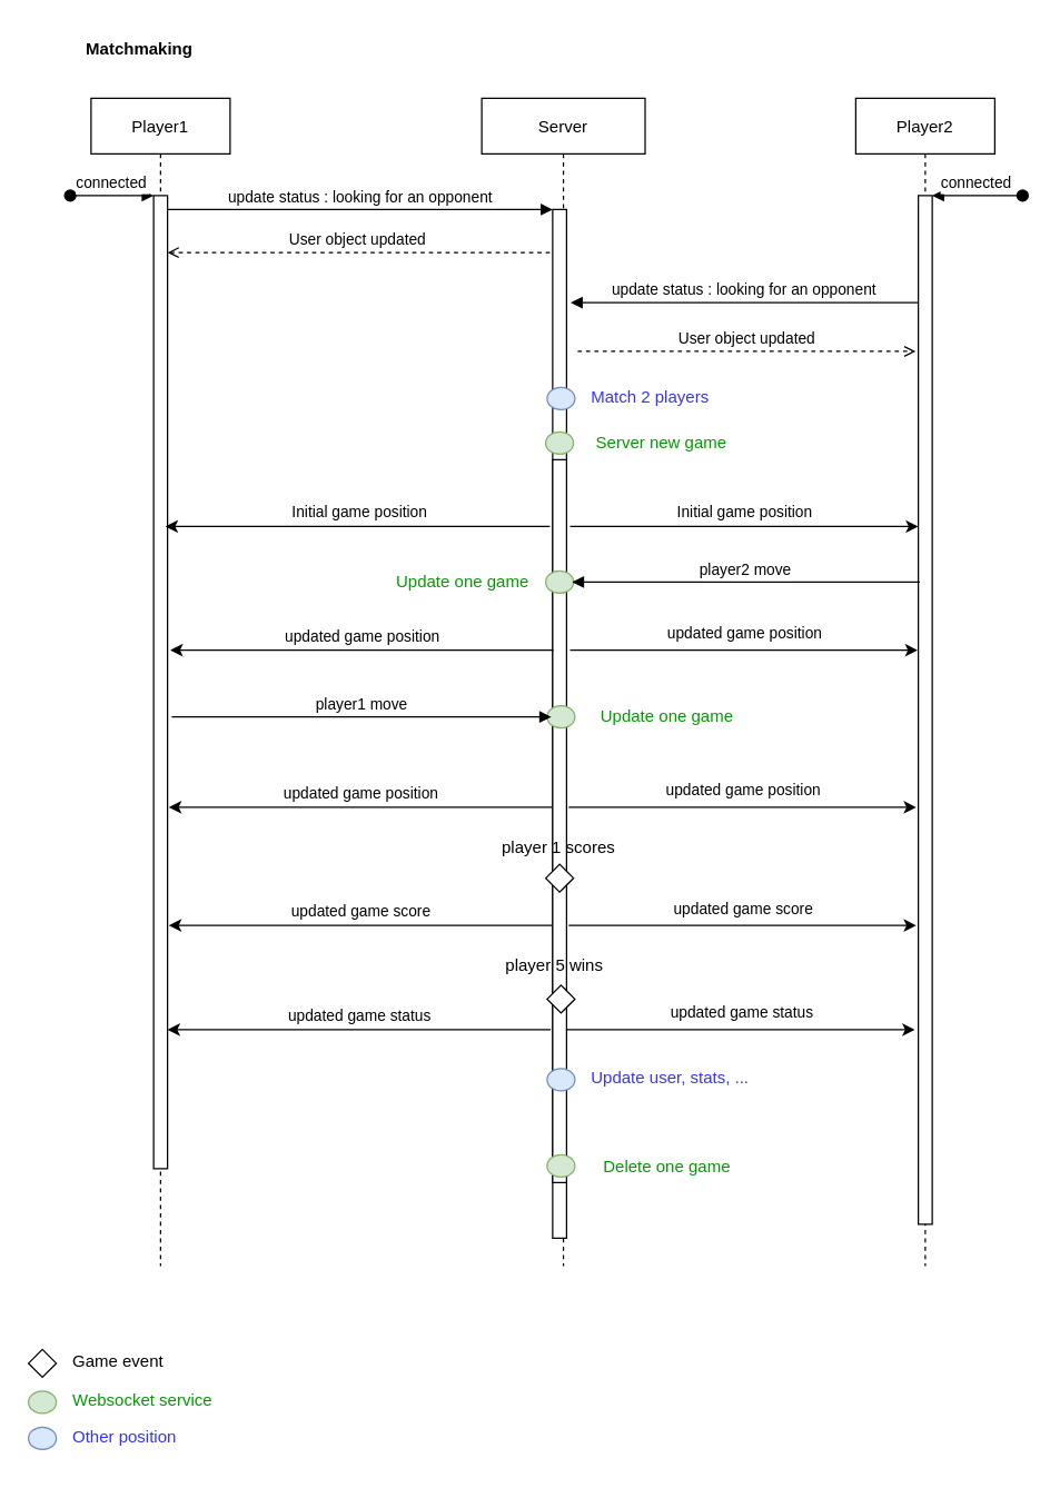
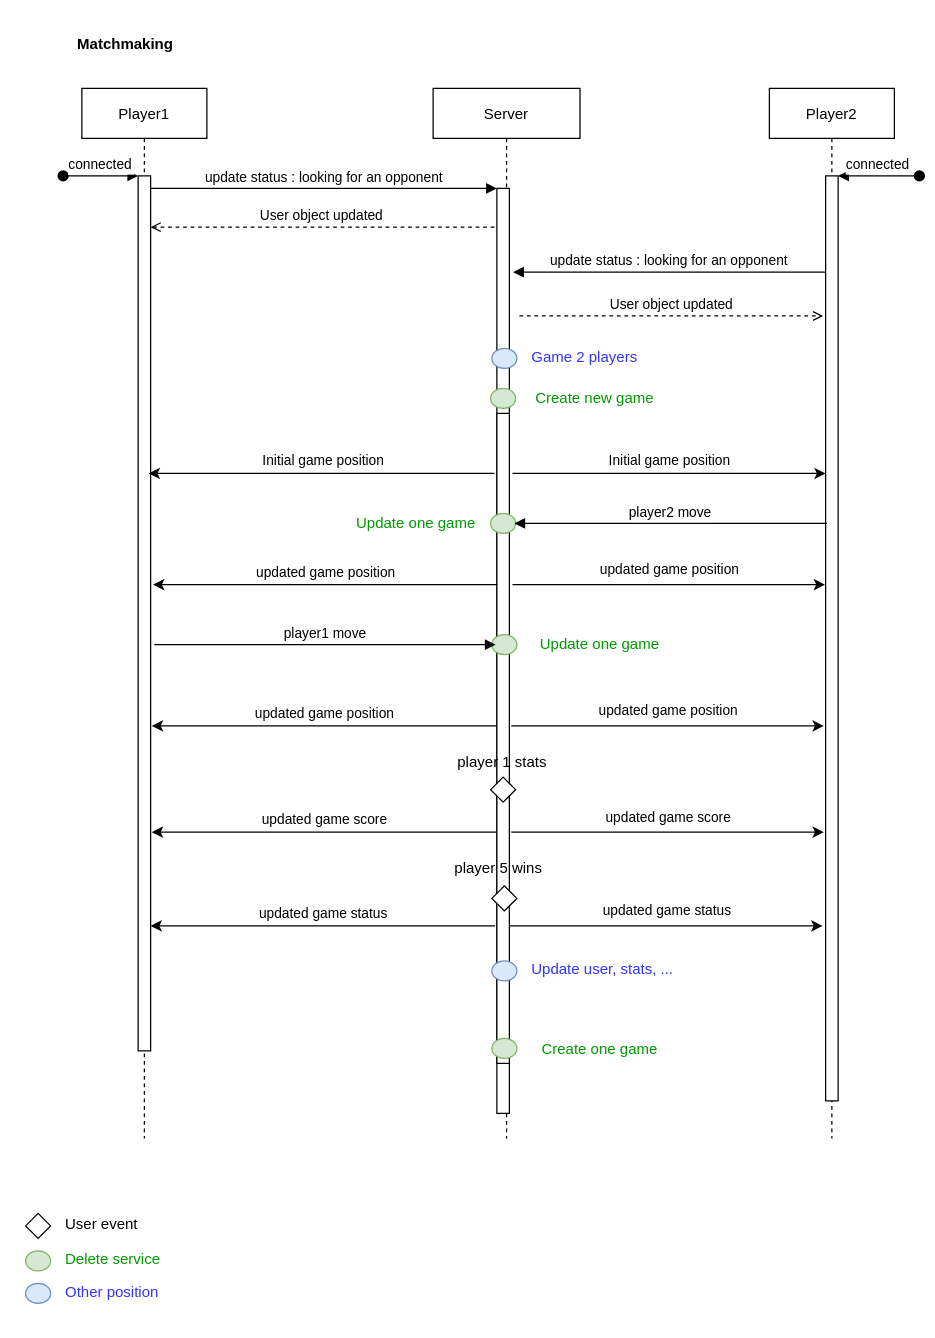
- <mxCell id="59" value="&lt;font&gt;Match 2 players&lt;/font&gt;" style="text;html=1;strokeColor=none;fillColor=none;align=left;verticalAlign=middle;whiteSpace=wrap;rounded=0;fontColor=#3333FF;" vertex="1" parent="1"><mxGeometry x="423" y="270" width="121" height="30" as="geometry" /></mxCell>
+ <mxCell id="59" value="&lt;font&gt;Game 2 players&lt;/font&gt;" style="text;html=1;strokeColor=none;fillColor=none;align=left;verticalAlign=middle;whiteSpace=wrap;rounded=0;fontColor=#3333FF;" vertex="1" parent="1"><mxGeometry x="423" y="270" width="121" height="30" as="geometry" /></mxCell>
- <mxCell id="24" value="Server new game" style="text;html=1;strokeColor=none;fillColor=none;align=center;verticalAlign=middle;whiteSpace=wrap;rounded=0;labelBackgroundColor=default;fontColor=#009900;" vertex="1" parent="1"><mxGeometry x="415" y="303" width="121" height="30" as="geometry" /></mxCell>
+ <mxCell id="24" value="Create new game" style="text;html=1;strokeColor=none;fillColor=none;align=center;verticalAlign=middle;whiteSpace=wrap;rounded=0;labelBackgroundColor=default;fontColor=#009900;" vertex="1" parent="1"><mxGeometry x="415" y="303" width="121" height="30" as="geometry" /></mxCell>
- <mxCell id="9" value="player 1 scores" style="text;html=1;strokeColor=none;fillColor=none;align=center;verticalAlign=middle;whiteSpace=wrap;rounded=0;" vertex="1" parent="5"><mxGeometry x="-6.5" y="524" width="123" height="30" as="geometry" /></mxCell>
+ <mxCell id="9" value="player 1 stats" style="text;html=1;strokeColor=none;fillColor=none;align=center;verticalAlign=middle;whiteSpace=wrap;rounded=0;" vertex="1" parent="5"><mxGeometry x="-6.5" y="524" width="123" height="30" as="geometry" /></mxCell>
- <mxCell id="49" value="&lt;font color=&quot;#009900&quot;&gt;Delete one game&lt;/font&gt;" style="text;html=1;strokeColor=none;fillColor=none;align=center;verticalAlign=middle;whiteSpace=wrap;rounded=0;" vertex="1" parent="1"><mxGeometry x="419" y="824" width="121" height="30" as="geometry" /></mxCell>
+ <mxCell id="49" value="&lt;font color=&quot;#009900&quot;&gt;Create one game&lt;/font&gt;" style="text;html=1;strokeColor=none;fillColor=none;align=center;verticalAlign=middle;whiteSpace=wrap;rounded=0;" vertex="1" parent="1"><mxGeometry x="419" y="824" width="121" height="30" as="geometry" /></mxCell>
- <mxCell id="52" value="Game event" style="text;html=1;strokeColor=none;fillColor=none;align=left;verticalAlign=middle;whiteSpace=wrap;rounded=0;" vertex="1" parent="1"><mxGeometry x="50" y="964" width="123" height="30" as="geometry" /></mxCell>
+ <mxCell id="52" value="User event" style="text;html=1;strokeColor=none;fillColor=none;align=left;verticalAlign=middle;whiteSpace=wrap;rounded=0;" vertex="1" parent="1"><mxGeometry x="50" y="964" width="123" height="30" as="geometry" /></mxCell>
- <mxCell id="53" value="&lt;font color=&quot;#009900&quot;&gt;Websocket service&lt;/font&gt;" style="text;html=1;strokeColor=none;fillColor=none;align=left;verticalAlign=middle;whiteSpace=wrap;rounded=0;" vertex="1" parent="1"><mxGeometry x="50" y="992" width="121" height="30" as="geometry" /></mxCell>
+ <mxCell id="53" value="&lt;font color=&quot;#009900&quot;&gt;Delete service&lt;/font&gt;" style="text;html=1;strokeColor=none;fillColor=none;align=left;verticalAlign=middle;whiteSpace=wrap;rounded=0;" vertex="1" parent="1"><mxGeometry x="50" y="992" width="121" height="30" as="geometry" /></mxCell>
